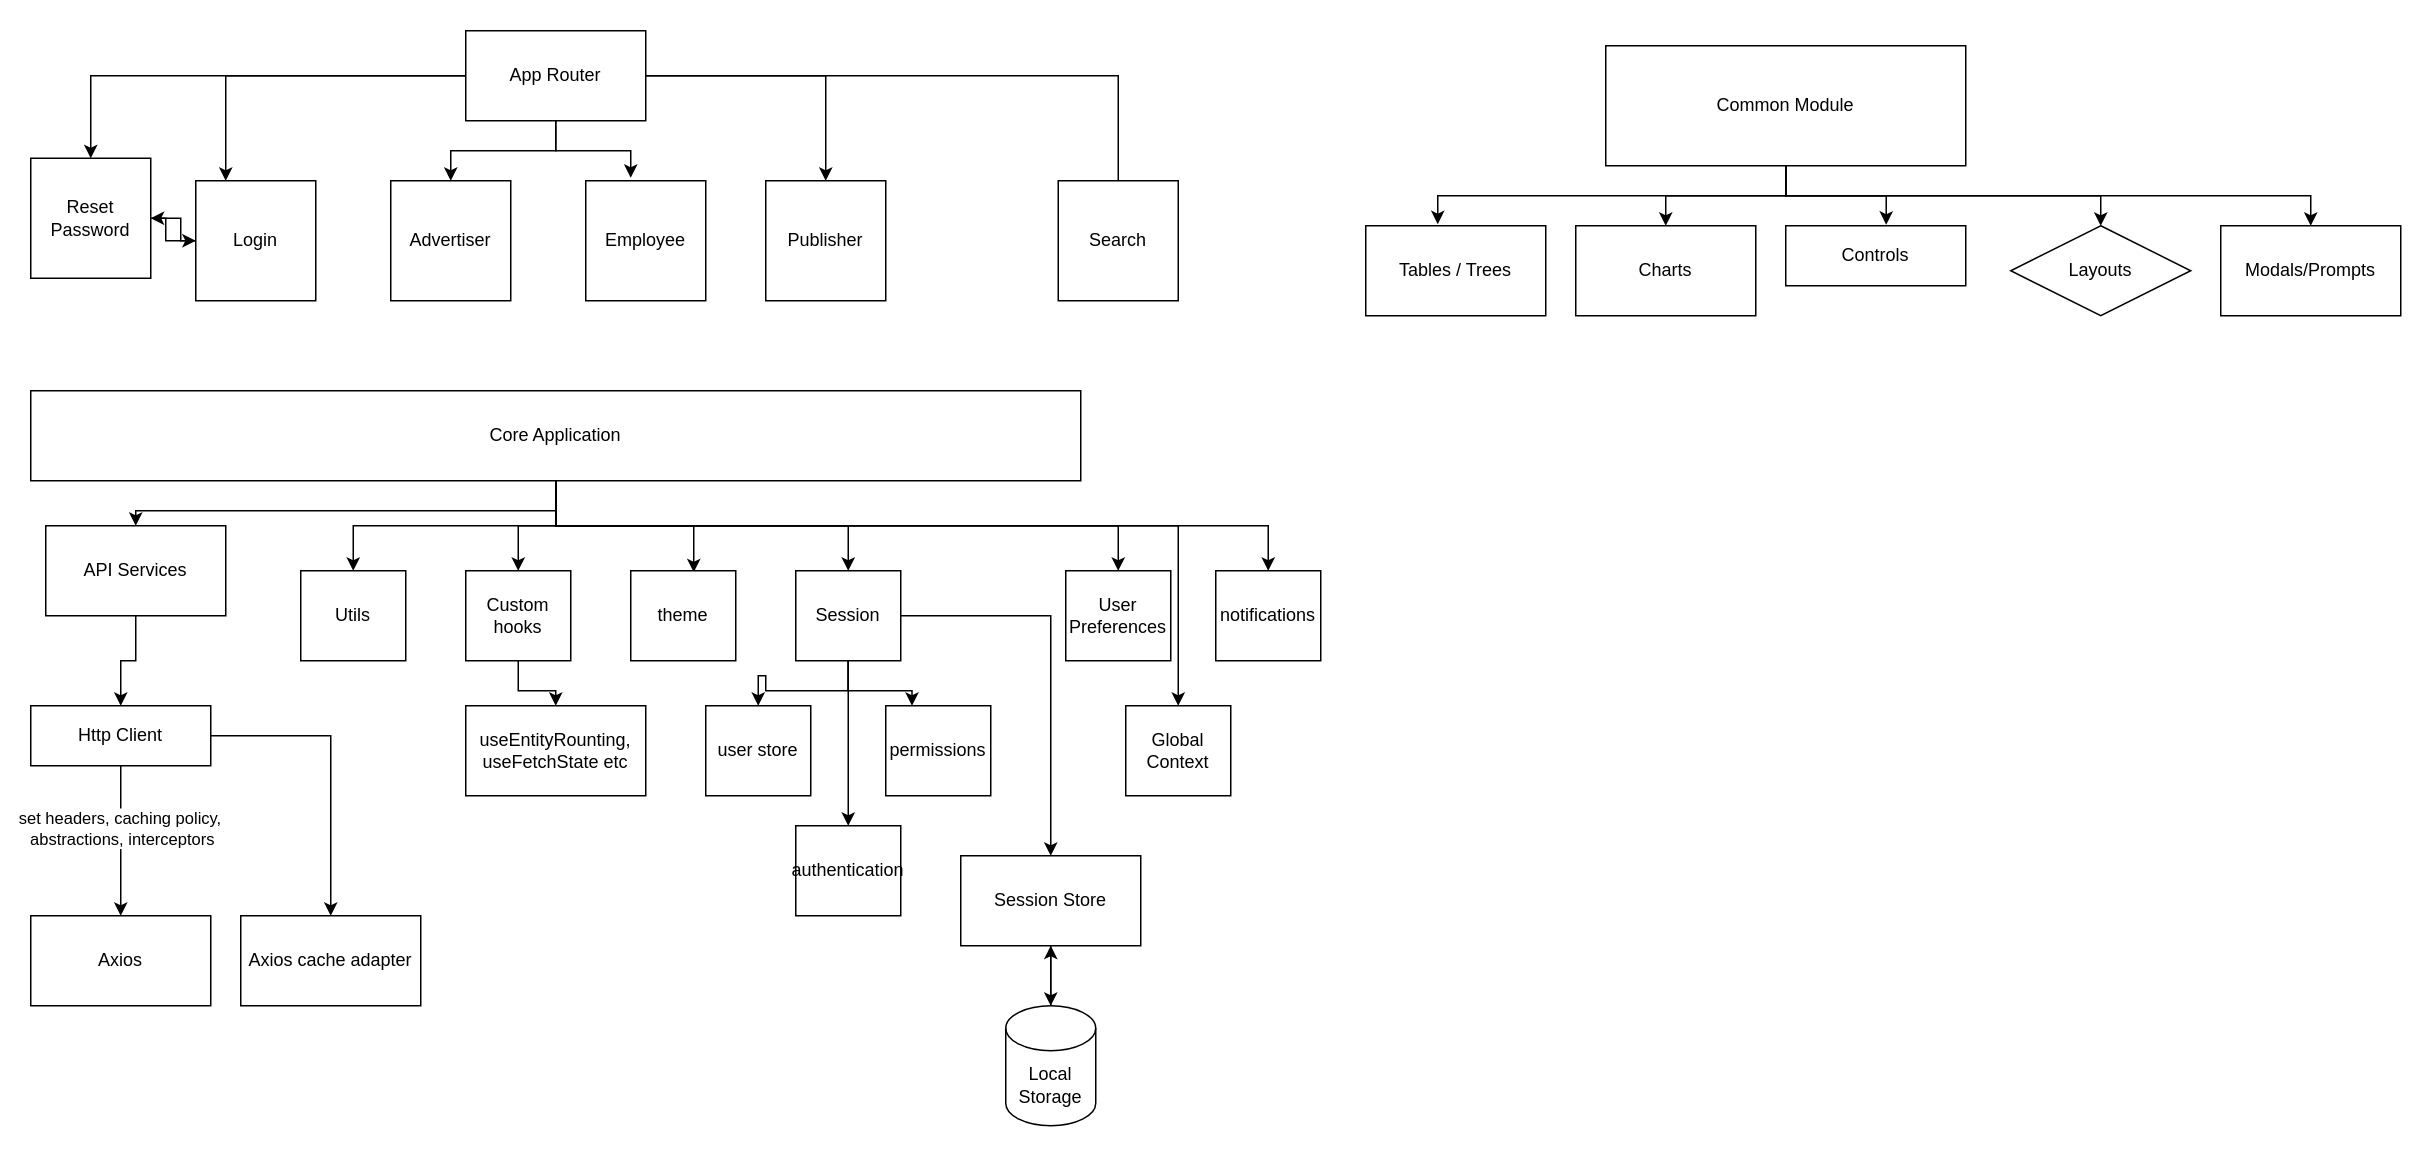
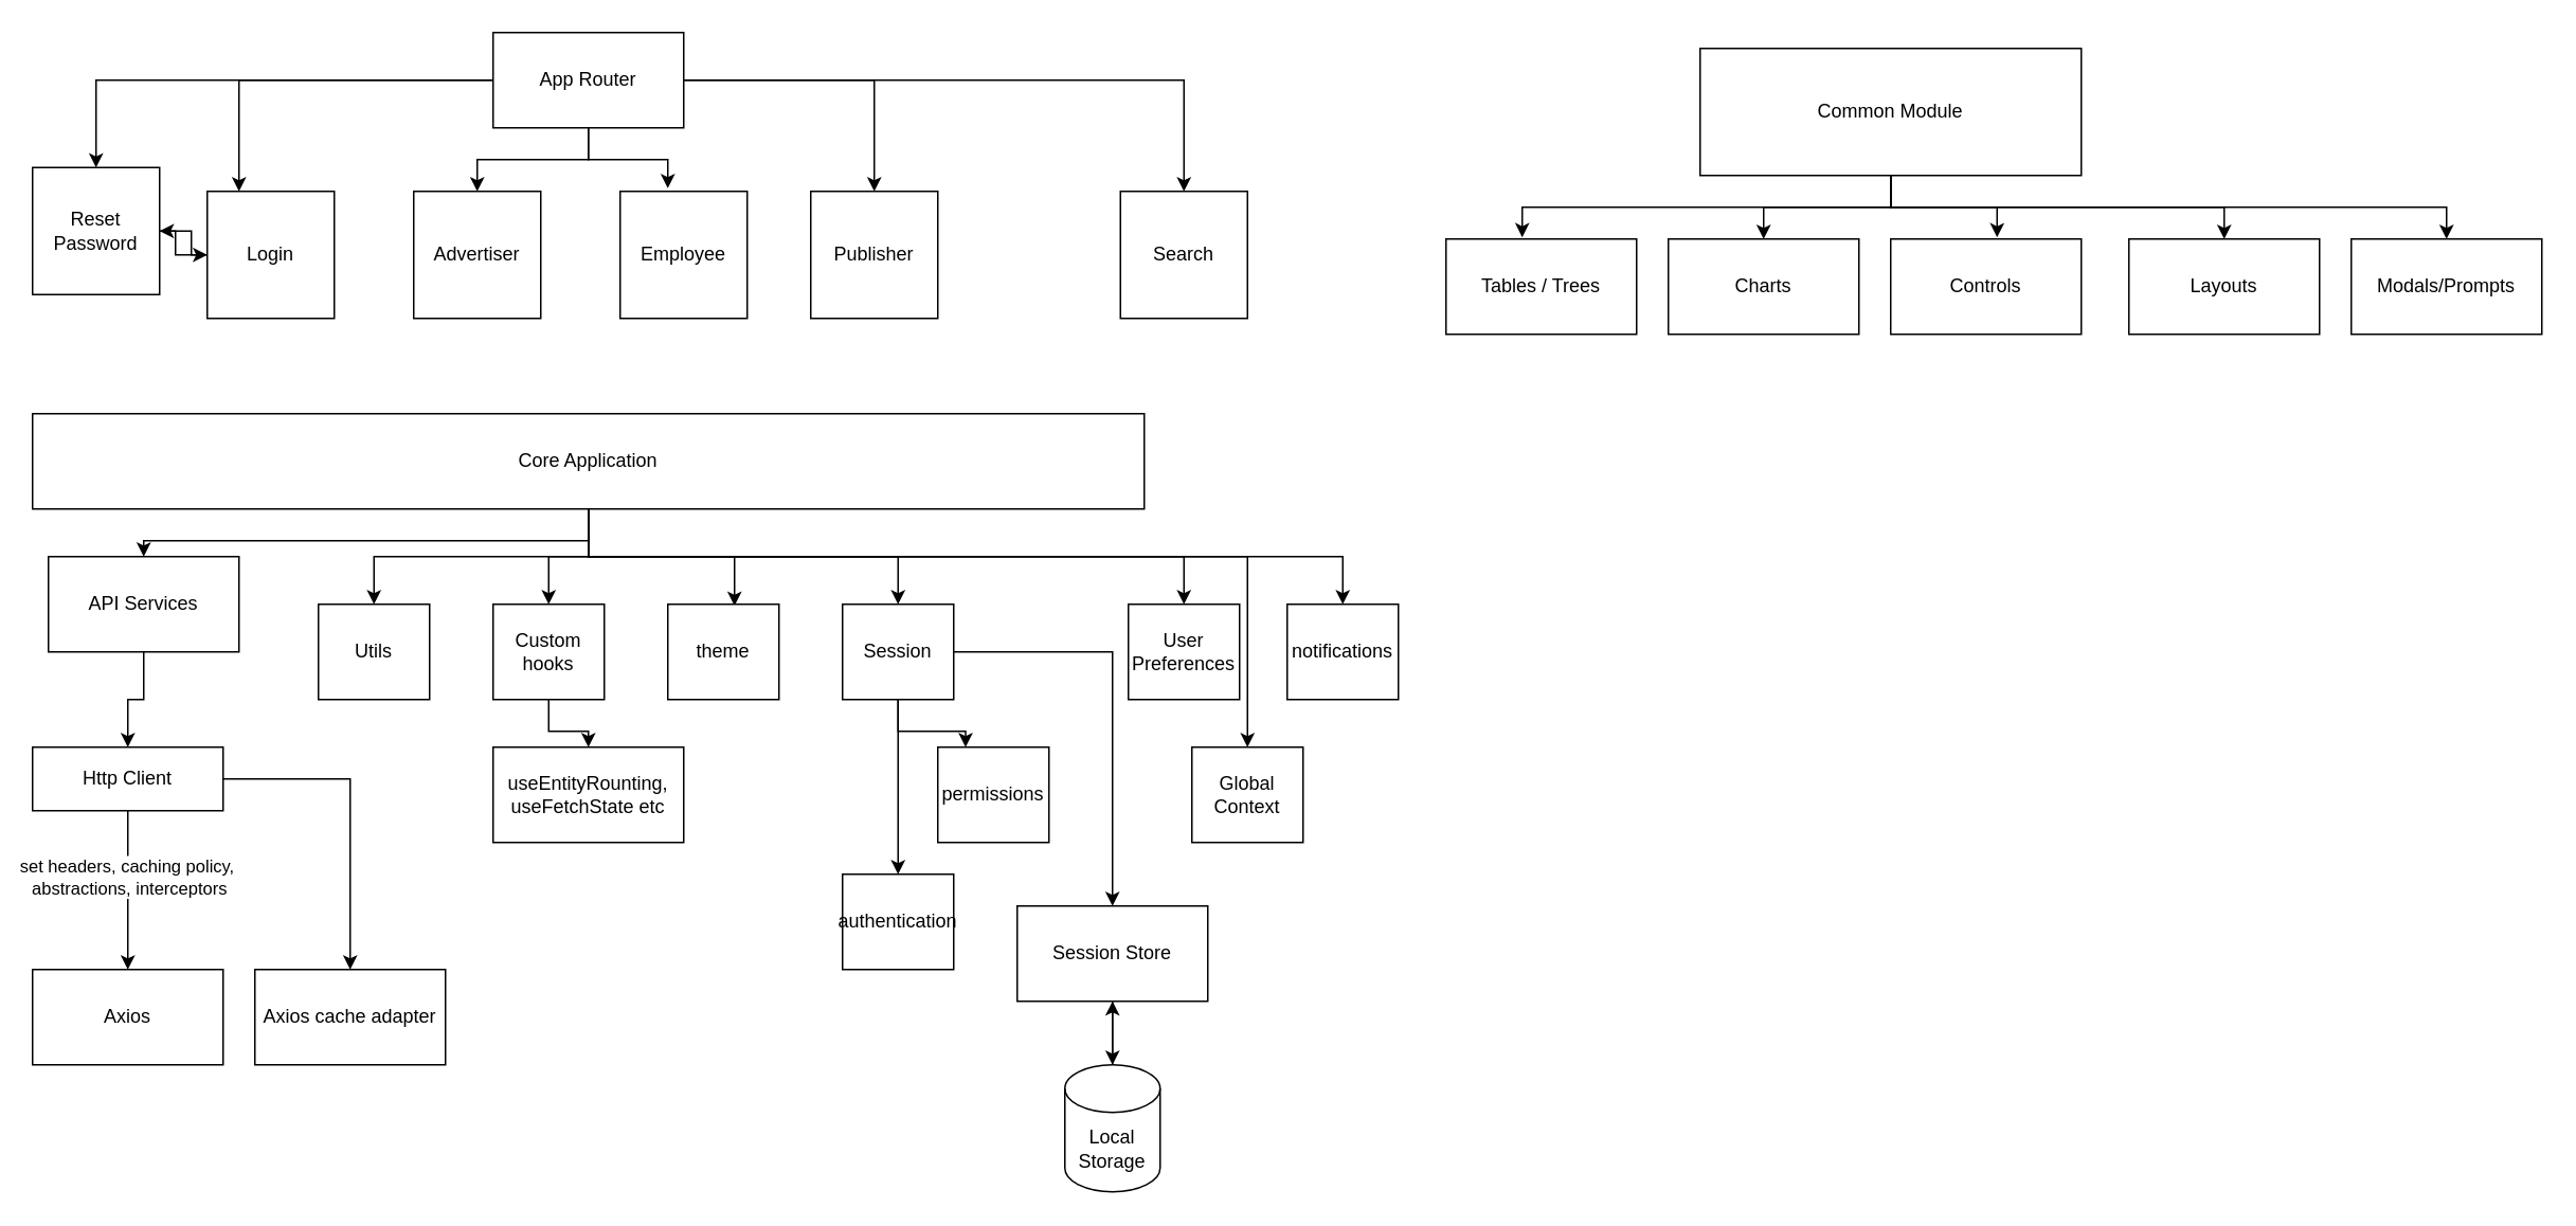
- <mxCell id="15" style="edgeStyle=orthogonalEdgeStyle;rounded=0;orthogonalLoop=1;jettySize=auto;html=1;endArrow=none;" edge="1" parent="1" source="17" target="23"><mxGeometry relative="1" as="geometry" /></mxCell>
+ <mxCell id="15" style="edgeStyle=orthogonalEdgeStyle;rounded=0;orthogonalLoop=1;jettySize=auto;html=1;" edge="1" parent="1" source="17" target="23"><mxGeometry relative="1" as="geometry" /></mxCell>
- <mxCell id="60" value="Controls" style="rounded=0;whiteSpace=wrap;html=1;" vertex="1" parent="1"><mxGeometry x="1190" y="150" width="120" height="40" as="geometry" /></mxCell>
+ <mxCell id="60" value="Controls" style="rounded=0;whiteSpace=wrap;html=1;" vertex="1" parent="1"><mxGeometry x="1190" y="150" width="120" height="60" as="geometry" /></mxCell>
- <mxCell id="61" value="Layouts" style="rhombus;whiteSpace=wrap;html=1;" vertex="1" parent="1"><mxGeometry x="1340" y="150" width="120" height="60" as="geometry" /></mxCell>
+ <mxCell id="61" value="Layouts" style="rounded=0;whiteSpace=wrap;html=1;" vertex="1" parent="1"><mxGeometry x="1340" y="150" width="120" height="60" as="geometry" /></mxCell>
- <mxCell id="40" style="edgeStyle=orthogonalEdgeStyle;rounded=0;orthogonalLoop=1;jettySize=auto;html=1;entryX=0.5;entryY=0;entryDx=0;entryDy=0;" edge="1" parent="1" source="43" target="46"><mxGeometry relative="1" as="geometry" /></mxCell>
- <mxCell id="46" value="user store" style="rounded=0;whiteSpace=wrap;html=1;" vertex="1" parent="1"><mxGeometry x="470" y="470" width="70" height="60" as="geometry" /></mxCell>
